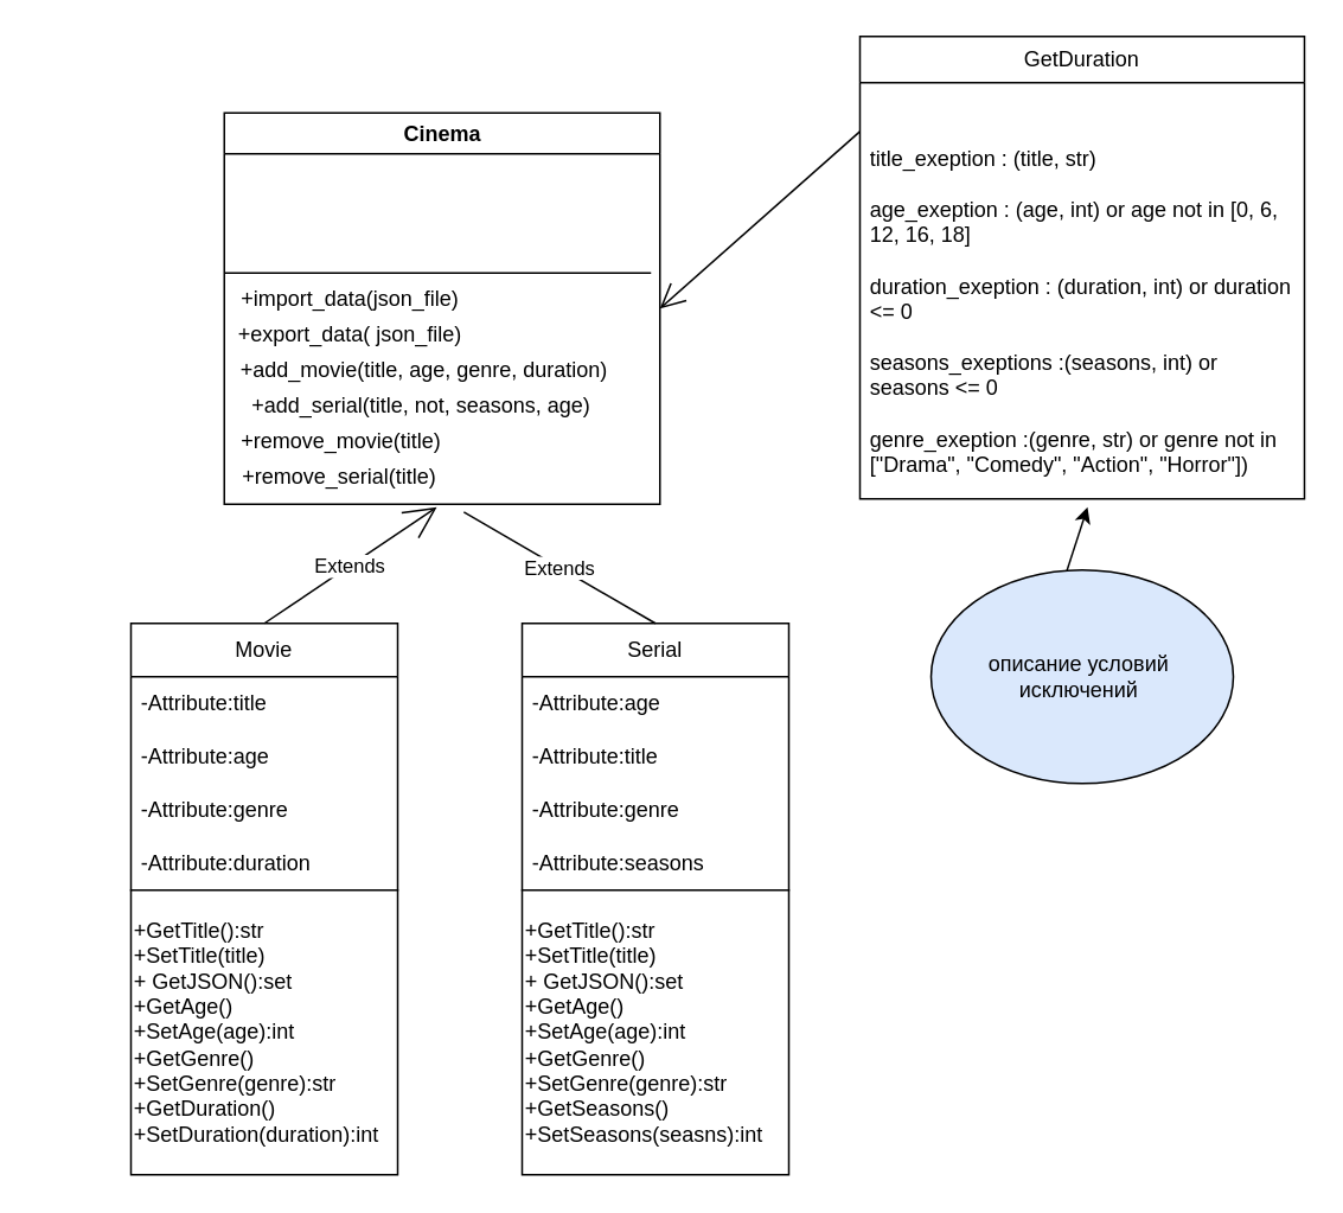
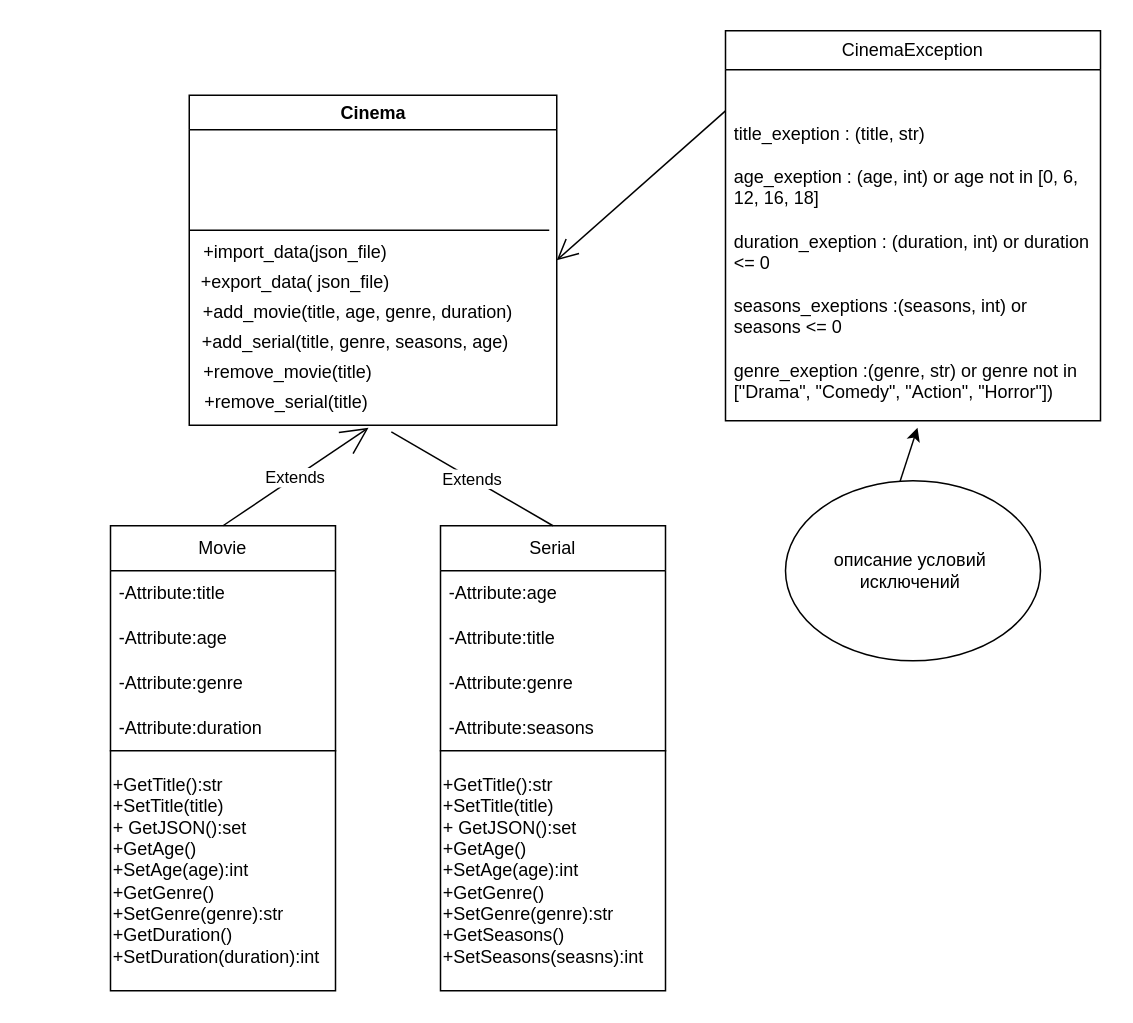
- <mxCell id="21" value="GetDuration" style="swimlane;fontStyle=0;childLayout=stackLayout;horizontal=1;startSize=26;fillColor=none;horizontalStack=0;resizeParent=1;resizeParentMax=0;resizeLast=0;collapsible=1;marginBottom=0;whiteSpace=wrap;html=1;" parent="1" vertex="1"><mxGeometry x="483" y="20" width="250" height="260" as="geometry" /></mxCell>
+ <mxCell id="21" value="CinemaException" style="swimlane;fontStyle=0;childLayout=stackLayout;horizontal=1;startSize=26;fillColor=none;horizontalStack=0;resizeParent=1;resizeParentMax=0;resizeLast=0;collapsible=1;marginBottom=0;whiteSpace=wrap;html=1;" parent="1" vertex="1"><mxGeometry x="483" y="20" width="250" height="260" as="geometry" /></mxCell>
- <mxCell id="9" value="+add_serial(title, not, seasons, age)" style="text;html=1;align=center;verticalAlign=middle;resizable=0;points=[];autosize=1;strokeColor=none;fillColor=none;" parent="2" vertex="1"><mxGeometry x="-5" y="150" width="230" height="30" as="geometry" /></mxCell>
+ <mxCell id="9" value="+add_serial(title, genre, seasons, age)" style="text;html=1;align=center;verticalAlign=middle;resizable=0;points=[];autosize=1;strokeColor=none;fillColor=none;" parent="2" vertex="1"><mxGeometry x="-5" y="150" width="230" height="30" as="geometry" /></mxCell>
- <mxCell id="27" value="описание условий&amp;nbsp; исключений&amp;nbsp;" style="ellipse;whiteSpace=wrap;html=1;fillColor=#dae8fc;" parent="1" vertex="1"><mxGeometry x="523" y="320" width="170" height="120" as="geometry" /></mxCell>
+ <mxCell id="27" value="описание условий&amp;nbsp; исключений&amp;nbsp;" style="ellipse;whiteSpace=wrap;html=1;" parent="1" vertex="1"><mxGeometry x="523" y="320" width="170" height="120" as="geometry" /></mxCell>
